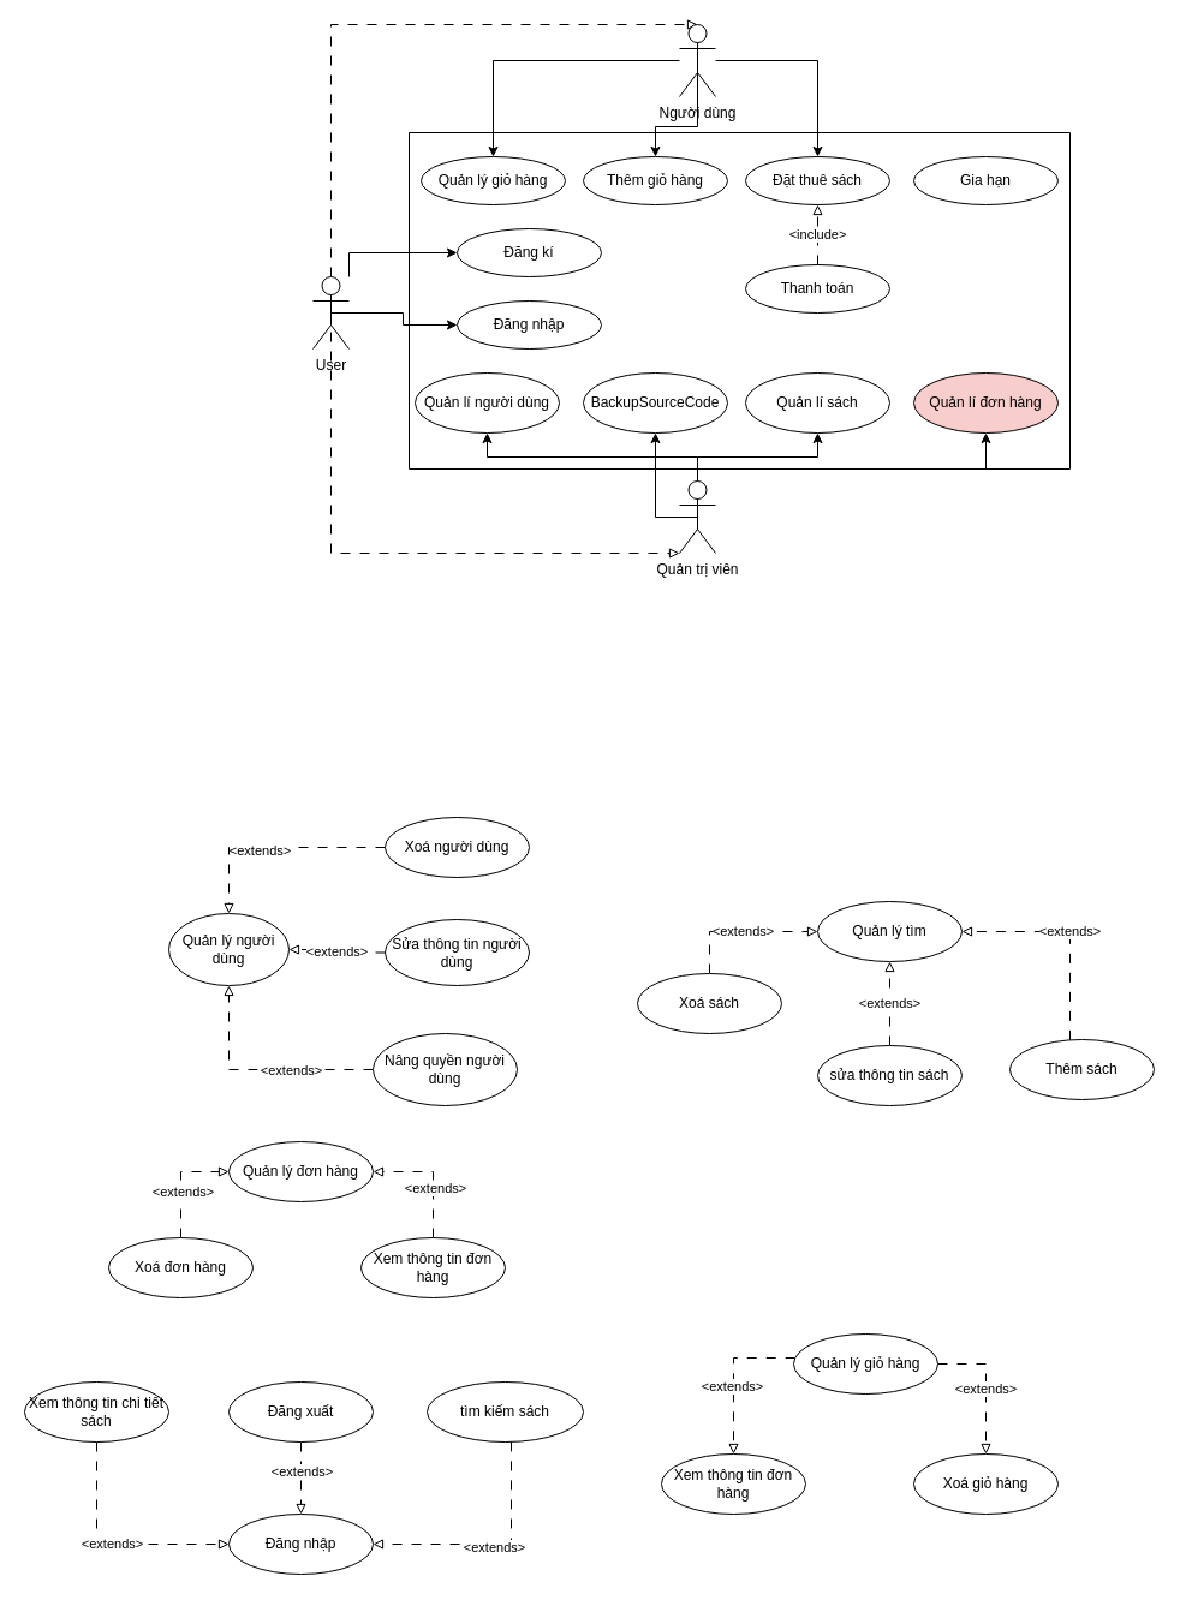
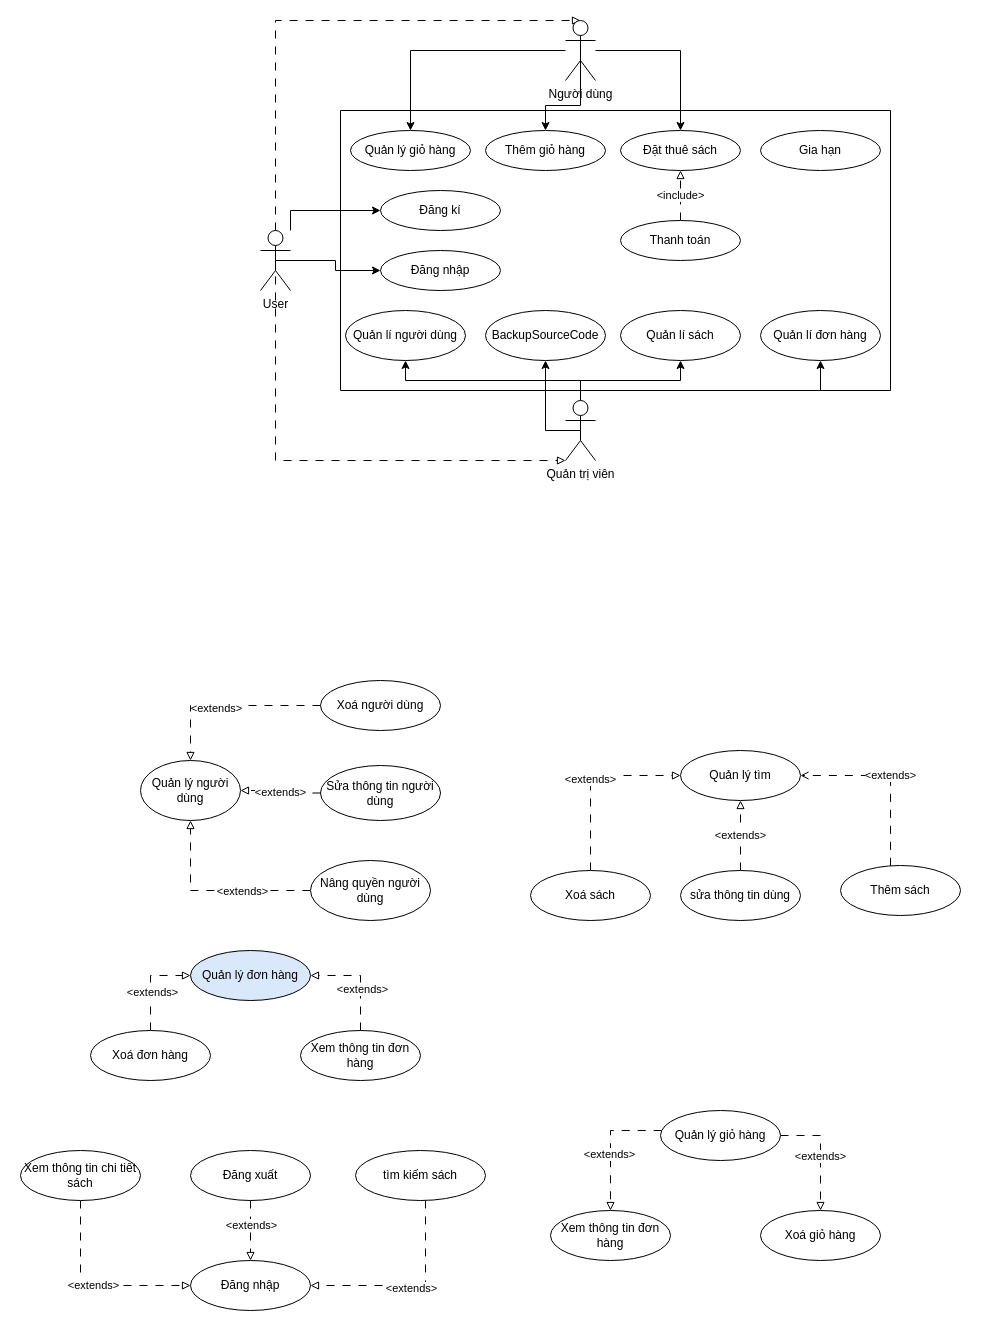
- <mxCell id="22" value="Quản lí đơn hàng" style="ellipse;whiteSpace=wrap;html=1;fillColor=#f8cecc;" parent="1" vertex="1"><mxGeometry x="760" y="310" width="120" height="50" as="geometry" /></mxCell>
+ <mxCell id="22" value="Quản lí đơn hàng" style="ellipse;whiteSpace=wrap;html=1;" parent="1" vertex="1"><mxGeometry x="760" y="310" width="120" height="50" as="geometry" /></mxCell>
- <mxCell id="32" value="&amp;lt;extends&amp;gt;" style="edgeStyle=orthogonalEdgeStyle;rounded=0;orthogonalLoop=1;jettySize=auto;html=1;entryX=1;entryY=0.5;entryDx=0;entryDy=0;dashed=1;dashPattern=8 8;endArrow=block;endFill=0;" parent="1" source="33" target="31" edge="1"><mxGeometry relative="1" as="geometry"><Array as="points"><mxPoint x="890" y="775" /></Array></mxGeometry></mxCell>
+ <mxCell id="32" value="&amp;lt;extends&amp;gt;" style="edgeStyle=orthogonalEdgeStyle;rounded=0;orthogonalLoop=1;jettySize=auto;html=1;entryX=1;entryY=0.5;entryDx=0;entryDy=0;dashed=1;dashPattern=8 8;endArrow=open;endFill=0;" parent="1" source="33" target="31" edge="1"><mxGeometry relative="1" as="geometry"><Array as="points"><mxPoint x="890" y="775" /></Array></mxGeometry></mxCell>
- <mxCell id="36" value="Xoá sách" style="ellipse;whiteSpace=wrap;html=1;" parent="1" vertex="1"><mxGeometry x="530" y="810" width="120" height="50" as="geometry" /></mxCell>
+ <mxCell id="36" value="Xoá sách" style="ellipse;whiteSpace=wrap;html=1;" parent="1" vertex="1"><mxGeometry x="530" y="870" width="120" height="50" as="geometry" /></mxCell>
- <mxCell id="38" value="sửa thông tin sách" style="ellipse;whiteSpace=wrap;html=1;" parent="1" vertex="1"><mxGeometry x="680" y="870" width="120" height="50" as="geometry" /></mxCell>
+ <mxCell id="38" value="sửa thông tin dùng" style="ellipse;whiteSpace=wrap;html=1;" parent="1" vertex="1"><mxGeometry x="680" y="870" width="120" height="50" as="geometry" /></mxCell>
- <mxCell id="39" value="Quản lý đơn hàng" style="ellipse;whiteSpace=wrap;html=1;" parent="1" vertex="1"><mxGeometry x="190" y="950" width="120" height="50" as="geometry" /></mxCell>
+ <mxCell id="39" value="Quản lý đơn hàng" style="ellipse;whiteSpace=wrap;html=1;fillColor=#dae8fc;" parent="1" vertex="1"><mxGeometry x="190" y="950" width="120" height="50" as="geometry" /></mxCell>
